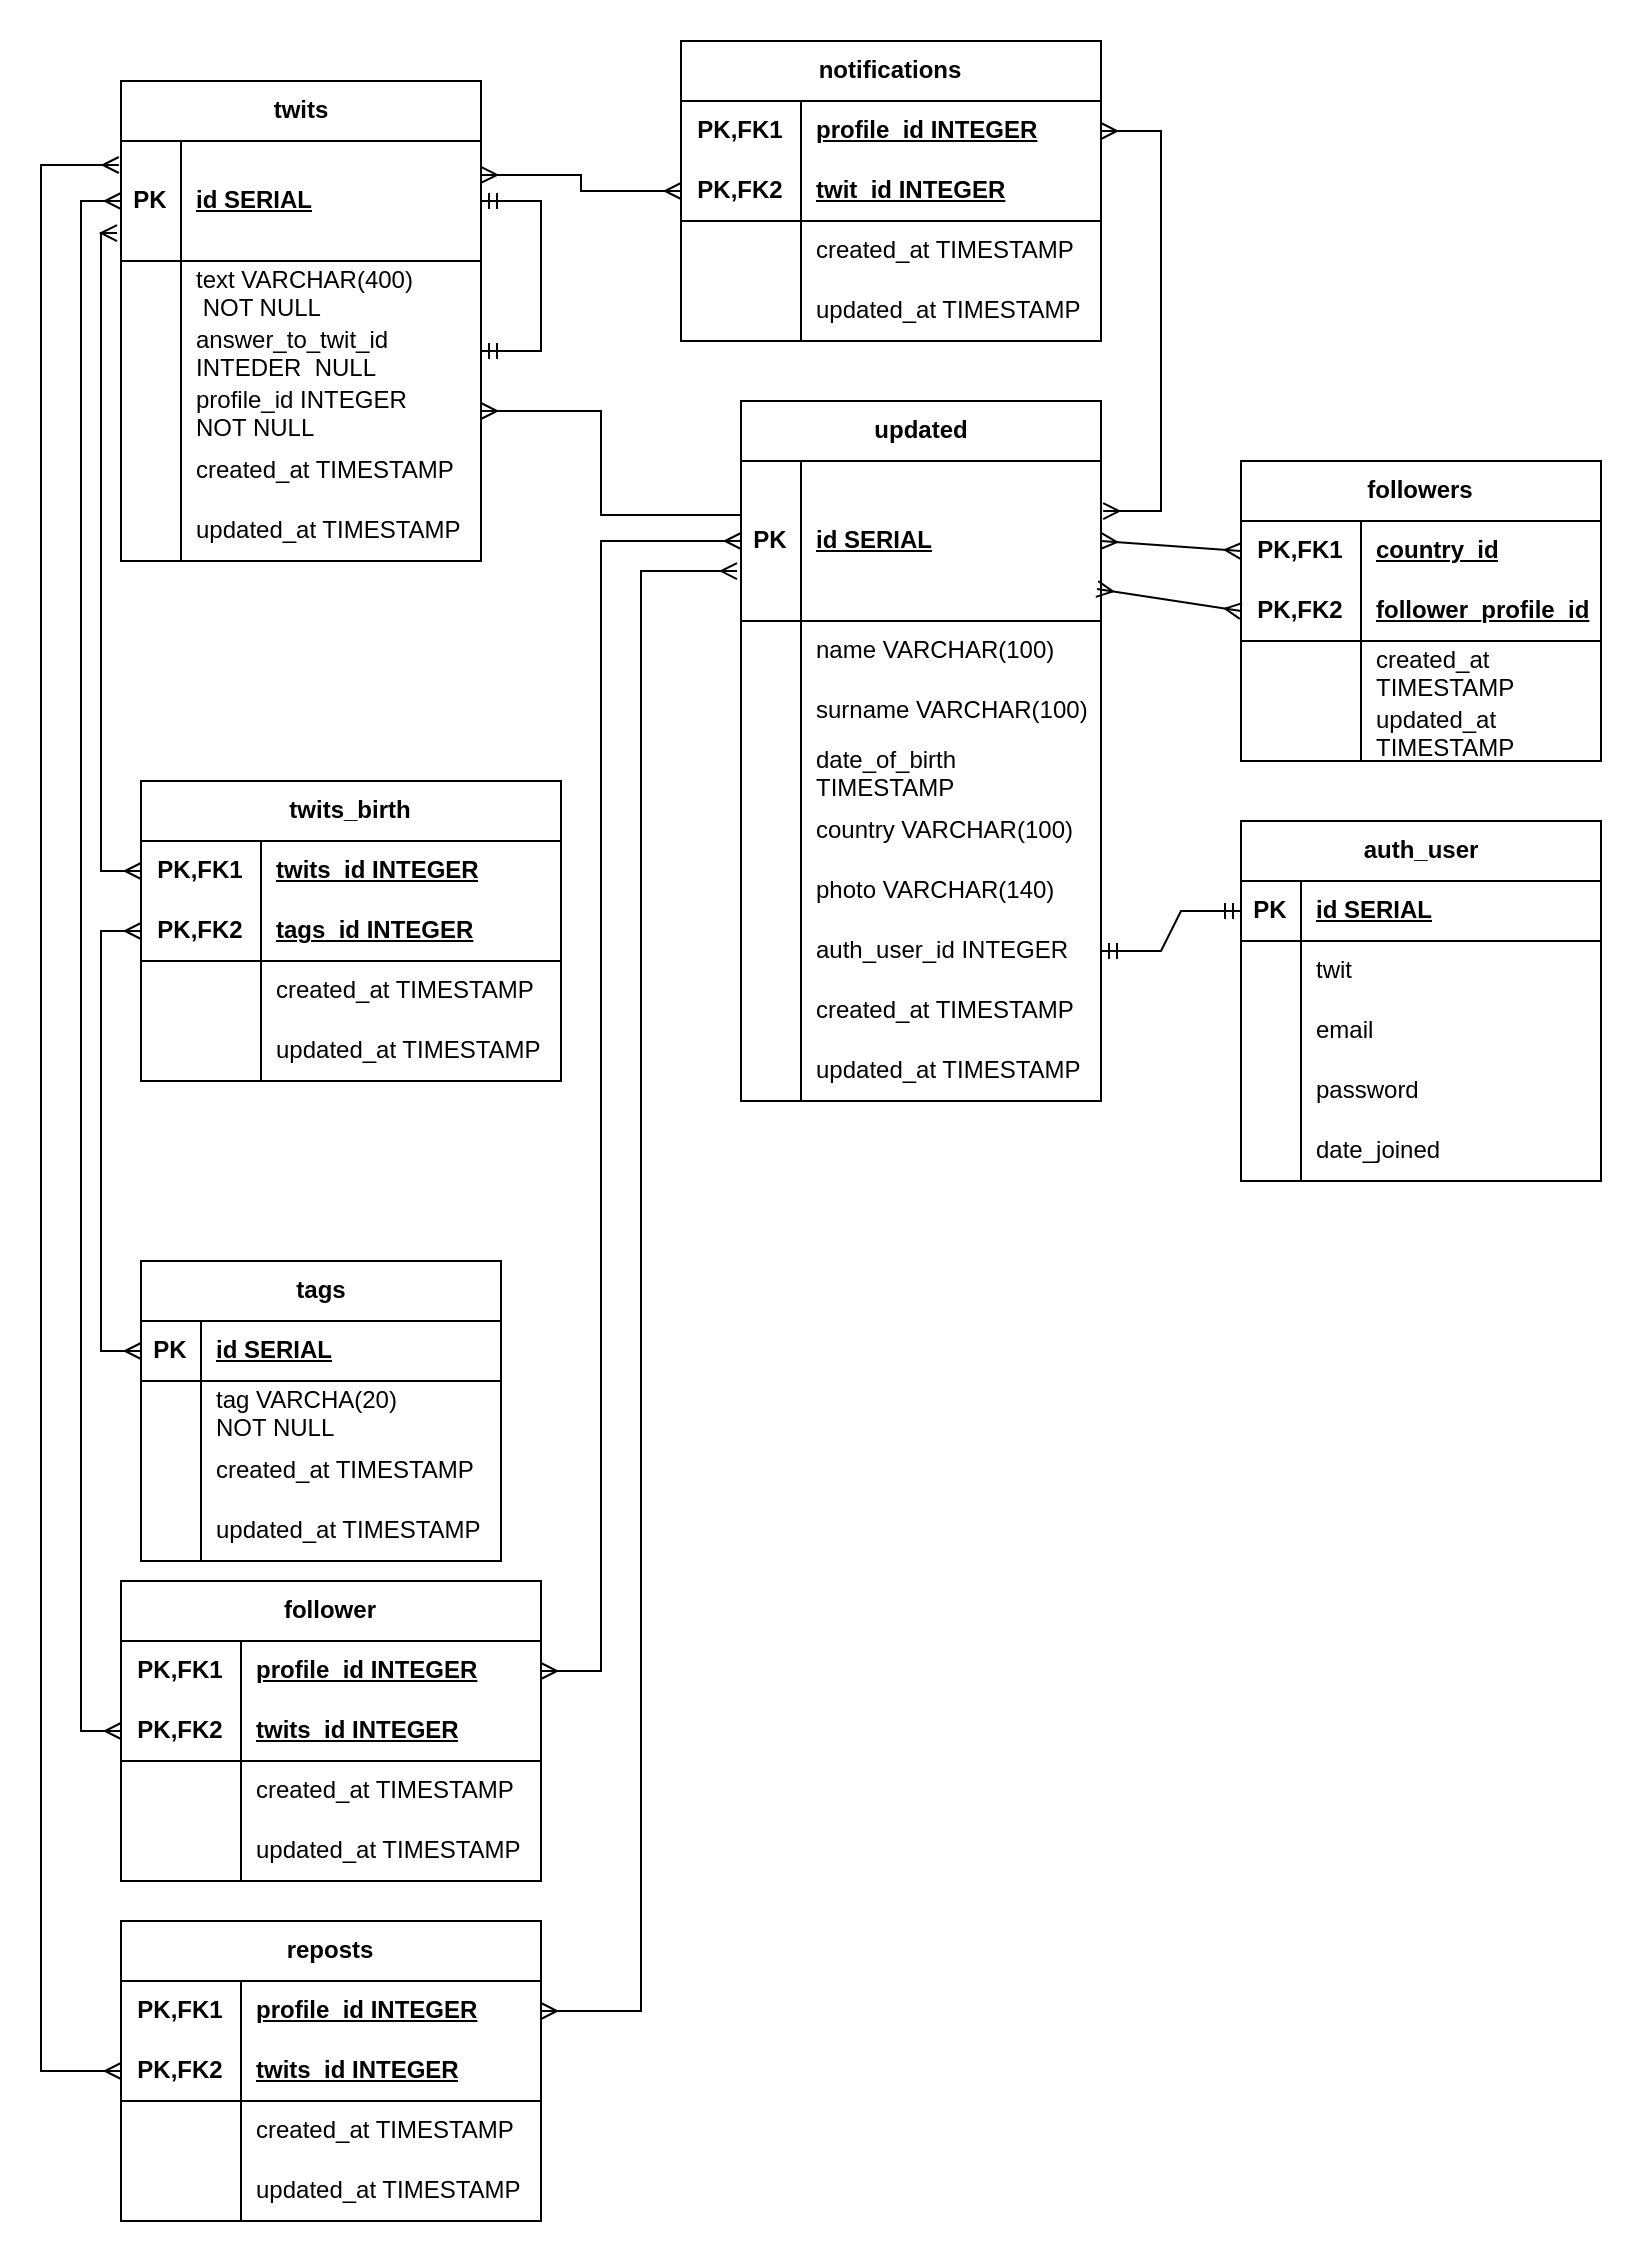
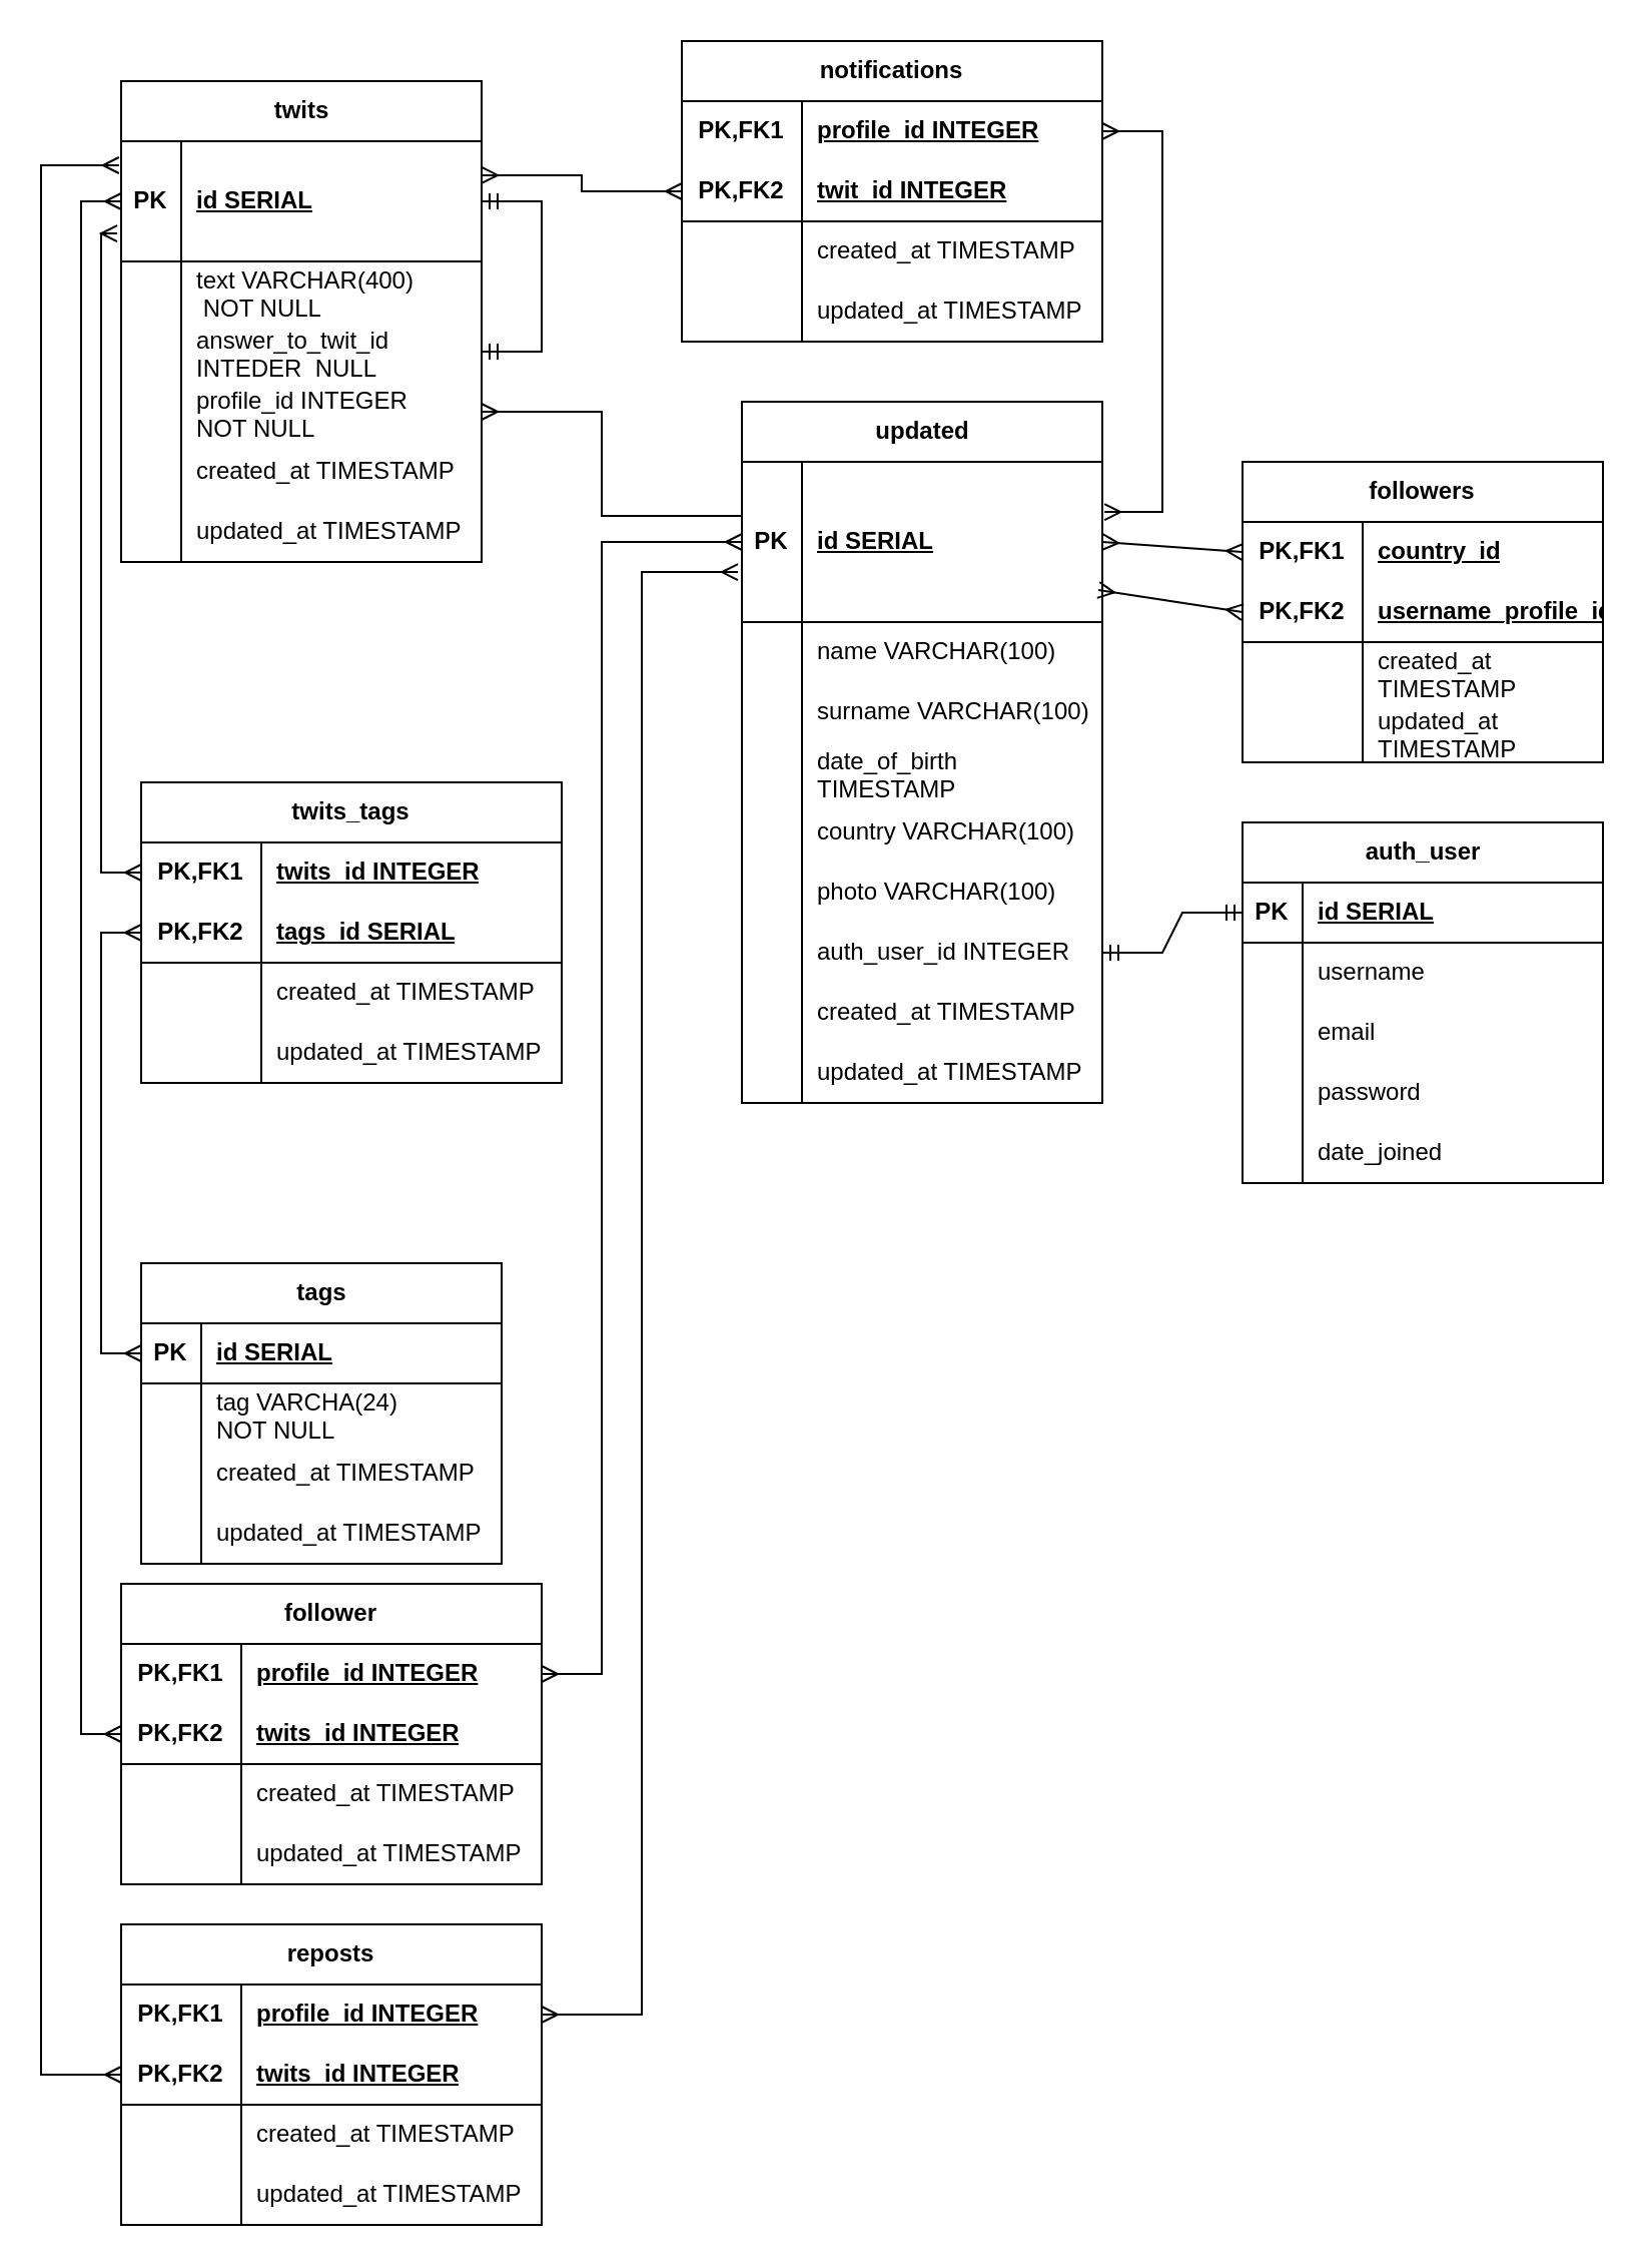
- <mxCell id="88" value="follower_profile_id" style="shape=partialRectangle;connectable=0;fillColor=none;top=0;left=0;bottom=0;right=0;align=left;spacingLeft=6;fontStyle=5;overflow=hidden;html=1;whiteSpace=wrap;" parent="86" vertex="1"><mxGeometry x="60" width="120" height="30" as="geometry"><mxRectangle width="120" height="30" as="alternateBounds" /></mxGeometry></mxCell>
+ <mxCell id="88" value="username_profile_id" style="shape=partialRectangle;connectable=0;fillColor=none;top=0;left=0;bottom=0;right=0;align=left;spacingLeft=6;fontStyle=5;overflow=hidden;html=1;whiteSpace=wrap;" parent="86" vertex="1"><mxGeometry x="60" width="120" height="30" as="geometry"><mxRectangle width="120" height="30" as="alternateBounds" /></mxGeometry></mxCell>
- <mxCell id="143" value="twits_birth" style="shape=table;startSize=30;container=1;collapsible=1;childLayout=tableLayout;fixedRows=1;rowLines=0;fontStyle=1;align=center;resizeLast=1;html=1;whiteSpace=wrap;" parent="1" vertex="1"><mxGeometry x="70" y="390" width="210" height="150" as="geometry" /></mxCell>
+ <mxCell id="143" value="twits_tags" style="shape=table;startSize=30;container=1;collapsible=1;childLayout=tableLayout;fixedRows=1;rowLines=0;fontStyle=1;align=center;resizeLast=1;html=1;whiteSpace=wrap;" parent="1" vertex="1"><mxGeometry x="70" y="390" width="210" height="150" as="geometry" /></mxCell>
- <mxCell id="20" value="photo VARCHAR(140)" style="shape=partialRectangle;connectable=0;fillColor=none;top=0;left=0;bottom=0;right=0;align=left;spacingLeft=6;overflow=hidden;whiteSpace=wrap;html=1;" parent="18" vertex="1"><mxGeometry x="30" width="150" height="30" as="geometry"><mxRectangle width="150" height="30" as="alternateBounds" /></mxGeometry></mxCell>
+ <mxCell id="20" value="photo VARCHAR(100)" style="shape=partialRectangle;connectable=0;fillColor=none;top=0;left=0;bottom=0;right=0;align=left;spacingLeft=6;overflow=hidden;whiteSpace=wrap;html=1;" parent="18" vertex="1"><mxGeometry x="30" width="150" height="30" as="geometry"><mxRectangle width="150" height="30" as="alternateBounds" /></mxGeometry></mxCell>
- <mxCell id="149" value="tags_id INTEGER" style="shape=partialRectangle;connectable=0;fillColor=none;top=0;left=0;bottom=0;right=0;align=left;spacingLeft=6;fontStyle=5;overflow=hidden;html=1;whiteSpace=wrap;" parent="147" vertex="1"><mxGeometry x="60" width="150" height="30" as="geometry"><mxRectangle width="150" height="30" as="alternateBounds" /></mxGeometry></mxCell>
+ <mxCell id="149" value="tags_id SERIAL" style="shape=partialRectangle;connectable=0;fillColor=none;top=0;left=0;bottom=0;right=0;align=left;spacingLeft=6;fontStyle=5;overflow=hidden;html=1;whiteSpace=wrap;" parent="147" vertex="1"><mxGeometry x="60" width="150" height="30" as="geometry"><mxRectangle width="150" height="30" as="alternateBounds" /></mxGeometry></mxCell>
- <mxCell id="70" value="twit" style="shape=partialRectangle;connectable=0;fillColor=none;top=0;left=0;bottom=0;right=0;align=left;spacingLeft=6;overflow=hidden;whiteSpace=wrap;html=1;" parent="68" vertex="1"><mxGeometry x="30" width="150" height="30" as="geometry"><mxRectangle width="150" height="30" as="alternateBounds" /></mxGeometry></mxCell>
+ <mxCell id="70" value="username" style="shape=partialRectangle;connectable=0;fillColor=none;top=0;left=0;bottom=0;right=0;align=left;spacingLeft=6;overflow=hidden;whiteSpace=wrap;html=1;" parent="68" vertex="1"><mxGeometry x="30" width="150" height="30" as="geometry"><mxRectangle width="150" height="30" as="alternateBounds" /></mxGeometry></mxCell>
- <mxCell id="56" value="tag VARCHA(20)&amp;nbsp; &amp;nbsp; &amp;nbsp; &amp;nbsp; NOT NULL" style="shape=partialRectangle;connectable=0;fillColor=none;top=0;left=0;bottom=0;right=0;align=left;spacingLeft=6;overflow=hidden;whiteSpace=wrap;html=1;" parent="54" vertex="1"><mxGeometry x="30" width="150" height="30" as="geometry"><mxRectangle width="150" height="30" as="alternateBounds" /></mxGeometry></mxCell>
+ <mxCell id="56" value="tag VARCHA(24)&amp;nbsp; &amp;nbsp; &amp;nbsp; &amp;nbsp; NOT NULL" style="shape=partialRectangle;connectable=0;fillColor=none;top=0;left=0;bottom=0;right=0;align=left;spacingLeft=6;overflow=hidden;whiteSpace=wrap;html=1;" parent="54" vertex="1"><mxGeometry x="30" width="150" height="30" as="geometry"><mxRectangle width="150" height="30" as="alternateBounds" /></mxGeometry></mxCell>
